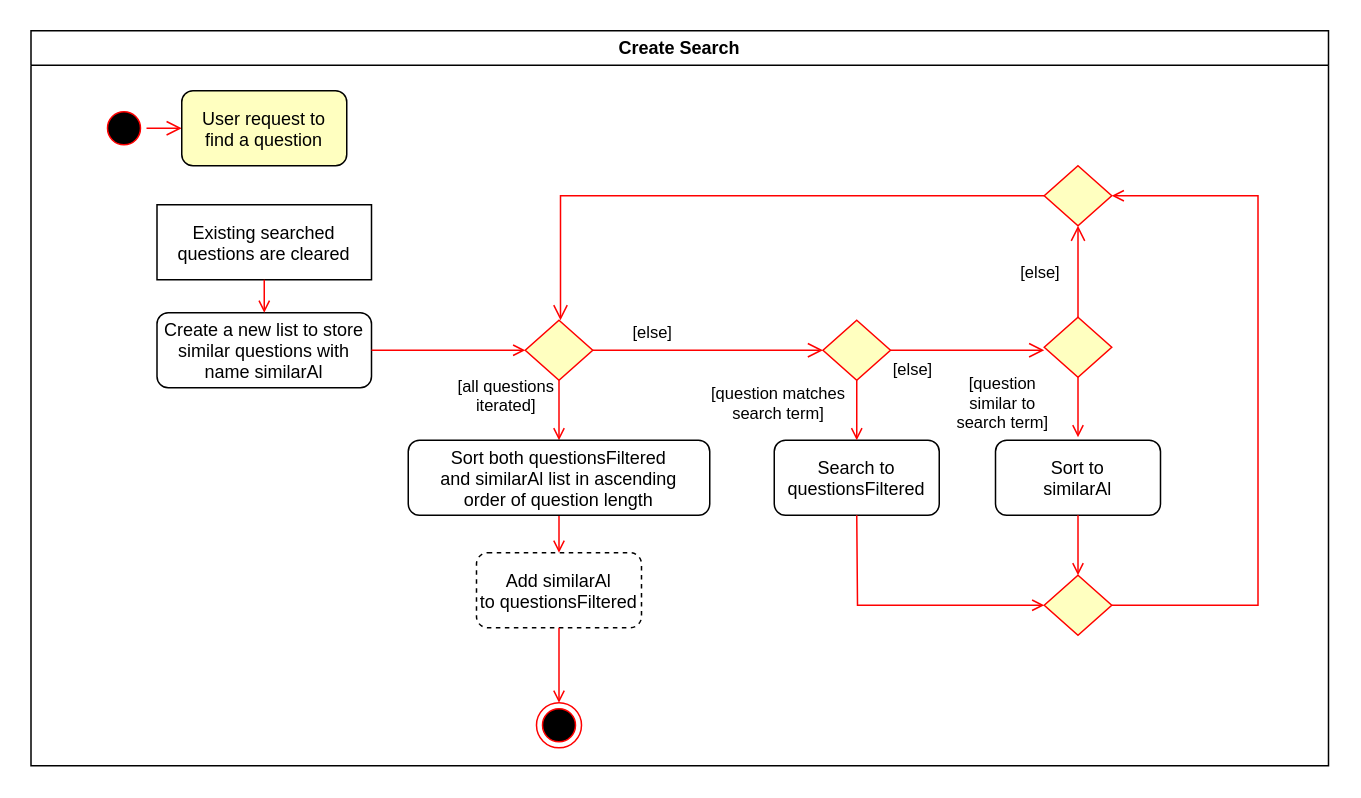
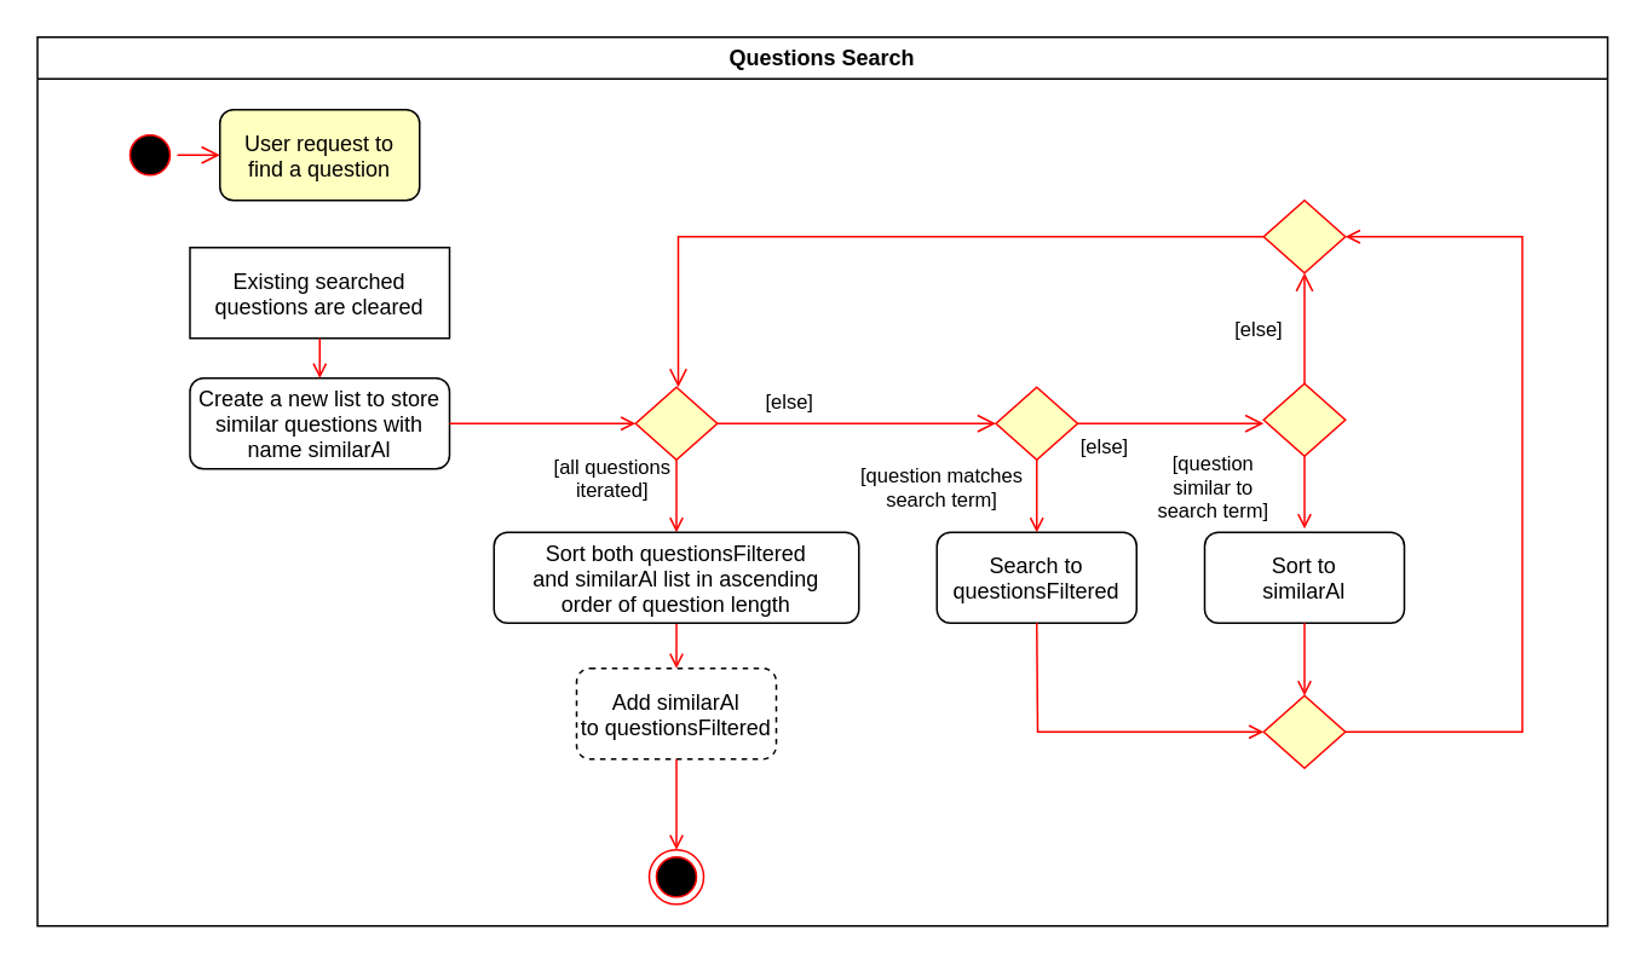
- <mxCell id="2" value="Create Search" style="swimlane;whiteSpace=wrap" parent="1" vertex="1"><mxGeometry x="20" y="20" width="865" height="490" as="geometry" /></mxCell>
+ <mxCell id="2" value="Questions Search" style="swimlane;whiteSpace=wrap" parent="1" vertex="1"><mxGeometry x="20" y="20" width="865" height="490" as="geometry" /></mxCell>
